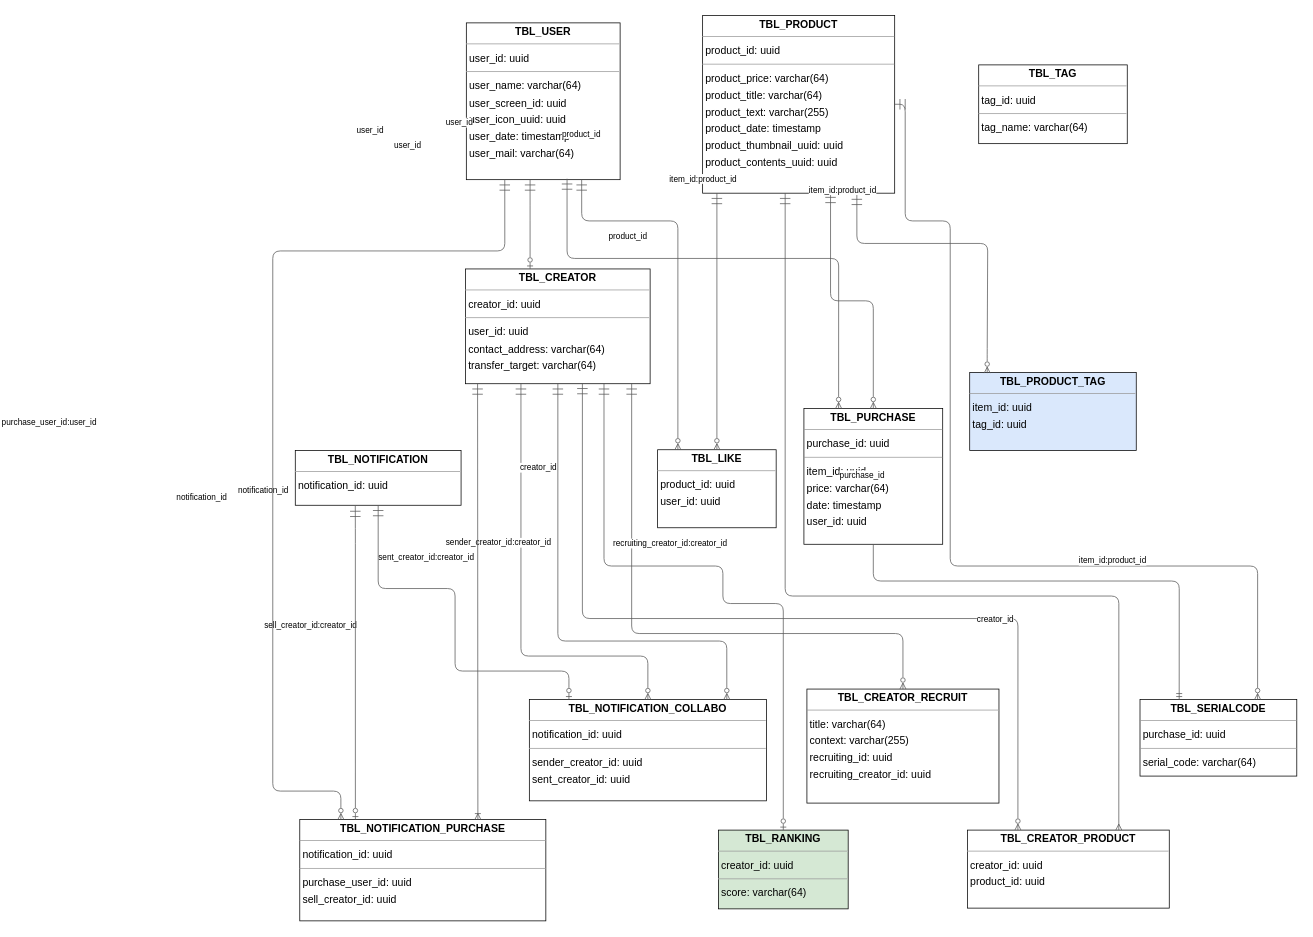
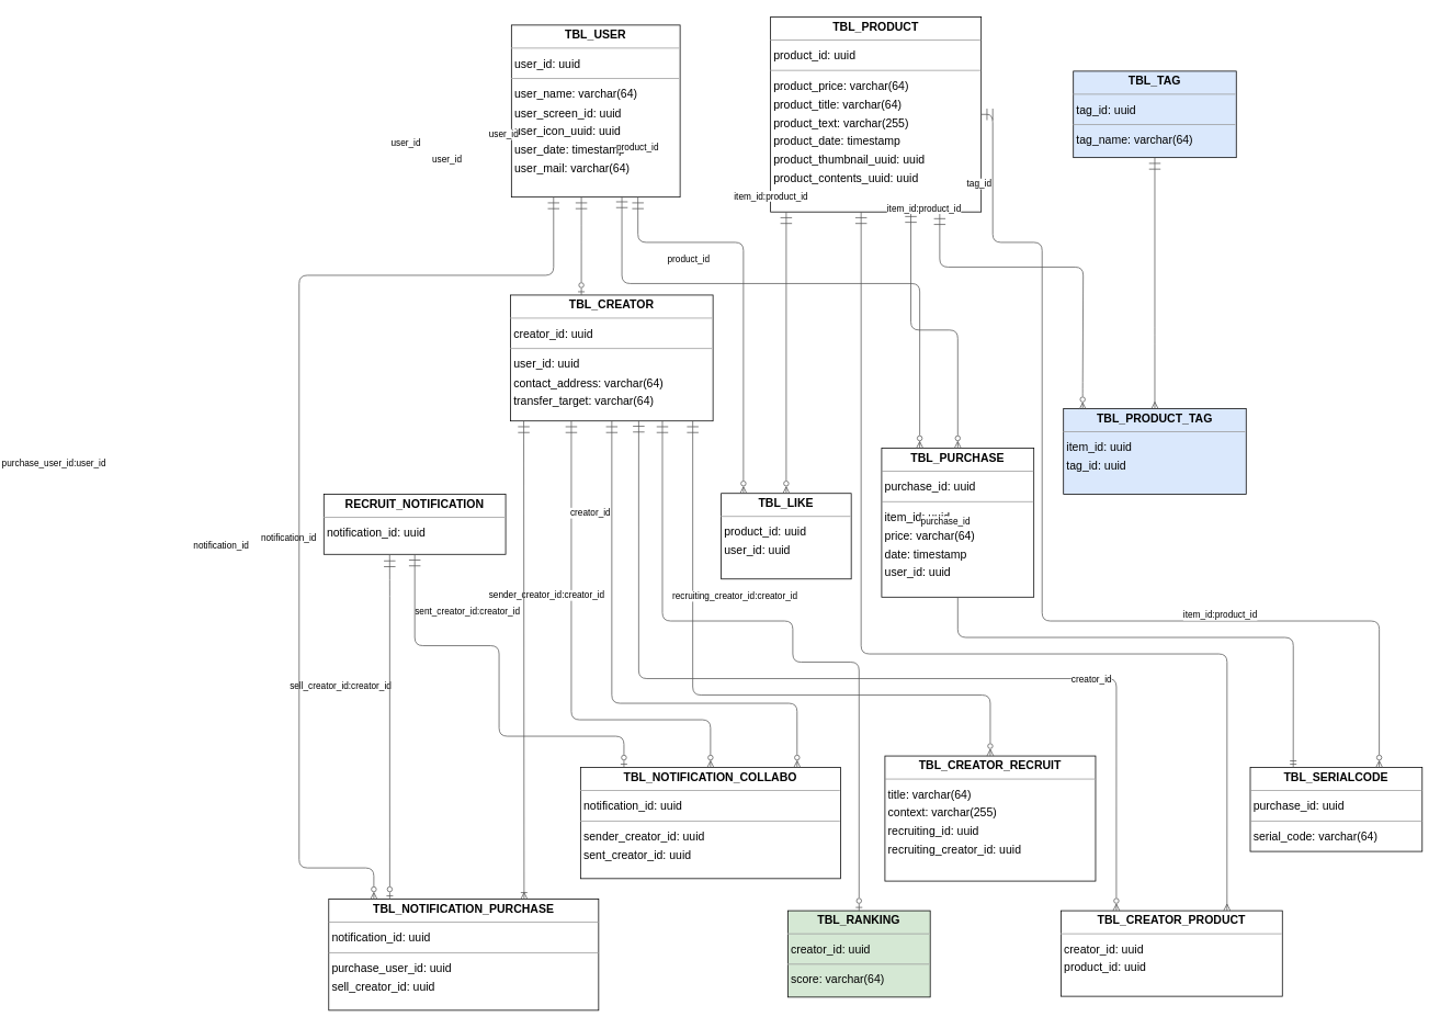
- <mxCell id="14" value="&lt;p style=&quot;margin:0px;margin-top:4px;text-align:center;&quot;&gt;&lt;b&gt;TBL_TAG&lt;/b&gt;&lt;/p&gt;&lt;hr size=&quot;1&quot;/&gt;&lt;p style=&quot;margin:0 0 0 4px;line-height:1.6;&quot;&gt; tag_id: uuid&lt;/p&gt;&lt;hr size=&quot;1&quot;/&gt;&lt;p style=&quot;margin:0 0 0 4px;line-height:1.6;&quot;&gt; tag_name: varchar(64)&lt;/p&gt;" style="verticalAlign=top;align=left;overflow=fill;fontSize=14;fontFamily=Helvetica;html=1;rounded=0;shadow=0;comic=0;labelBackgroundColor=none;strokeWidth=1;" parent="1" vertex="1"><mxGeometry x="961" y="86" width="198" height="105" as="geometry" /></mxCell>
+ <mxCell id="14" value="&lt;p style=&quot;margin:0px;margin-top:4px;text-align:center;&quot;&gt;&lt;b&gt;TBL_TAG&lt;/b&gt;&lt;/p&gt;&lt;hr size=&quot;1&quot;/&gt;&lt;p style=&quot;margin:0 0 0 4px;line-height:1.6;&quot;&gt; tag_id: uuid&lt;/p&gt;&lt;hr size=&quot;1&quot;/&gt;&lt;p style=&quot;margin:0 0 0 4px;line-height:1.6;&quot;&gt; tag_name: varchar(64)&lt;/p&gt;" style="verticalAlign=top;align=left;overflow=fill;fontSize=14;fontFamily=Helvetica;html=1;rounded=0;shadow=0;comic=0;labelBackgroundColor=none;strokeWidth=1;fillColor=#dae8fc;" parent="1" vertex="1"><mxGeometry x="961" y="86" width="198" height="105" as="geometry" /></mxCell>
+ <mxCell id="42" value="" style="html=1;rounded=1;edgeStyle=orthogonalEdgeStyle;dashed=0;startArrow=ERmany;endArrow=ERmandOne;endSize=12;strokeColor=#595959;exitX=0.5;exitY=0;exitDx=0;exitDy=0;entryX=0.500;entryY=1.000;entryDx=0;entryDy=0;endFill=0;startFill=0;" parent="1" source="10" target="14" edge="1"><mxGeometry width="50" height="50" relative="1" as="geometry"><Array as="points"><mxPoint x="1060" y="407" /></Array></mxGeometry></mxCell>
+ <mxCell id="43" value="tag_id" style="edgeLabel;resizable=0;html=1;align=left;verticalAlign=top;strokeColor=default;" parent="42" vertex="1" connectable="0"><mxGeometry x="830" y="210" as="geometry" /></mxCell>
- <mxCell id="6" value="&lt;p style=&quot;margin:0px;margin-top:4px;text-align:center;&quot;&gt;&lt;b&gt;TBL_NOTIFICATION&lt;/b&gt;&lt;/p&gt;&lt;hr size=&quot;1&quot;/&gt;&lt;p style=&quot;margin:0 0 0 4px;line-height:1.6;&quot;&gt; notification_id: uuid&lt;/p&gt;" style="verticalAlign=top;align=left;overflow=fill;fontSize=14;fontFamily=Helvetica;html=1;rounded=0;shadow=0;comic=0;labelBackgroundColor=none;strokeWidth=1;" parent="1" vertex="1"><mxGeometry x="50" y="600" width="221" height="73" as="geometry" /></mxCell>
+ <mxCell id="6" value="&lt;p style=&quot;margin:0px;margin-top:4px;text-align:center;&quot;&gt;&lt;b&gt;RECRUIT_NOTIFICATION&lt;/b&gt;&lt;/p&gt;&lt;hr size=&quot;1&quot;/&gt;&lt;p style=&quot;margin:0 0 0 4px;line-height:1.6;&quot;&gt; notification_id: uuid&lt;/p&gt;" style="verticalAlign=top;align=left;overflow=fill;fontSize=14;fontFamily=Helvetica;html=1;rounded=0;shadow=0;comic=0;labelBackgroundColor=none;strokeWidth=1;" parent="1" vertex="1"><mxGeometry x="50" y="600" width="221" height="73" as="geometry" /></mxCell>
